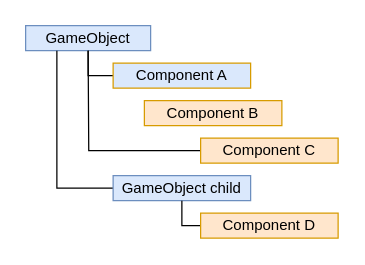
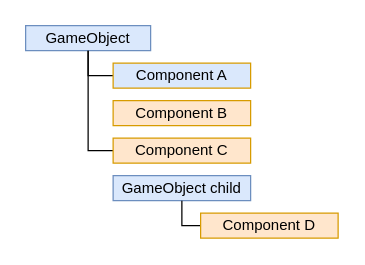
- <mxCell id="7" value="Component B" style="rounded=0;whiteSpace=wrap;html=1;fillColor=#ffe6cc;strokeColor=#d79b00;" vertex="1" parent="1"><mxGeometry x="115" y="80" width="110" height="20" as="geometry" /></mxCell>
+ <mxCell id="7" value="Component B" style="rounded=0;whiteSpace=wrap;html=1;fillColor=#ffe6cc;strokeColor=#d79b00;" vertex="1" parent="1"><mxGeometry x="90" y="80" width="110" height="20" as="geometry" /></mxCell>
- <mxCell id="3" style="edgeStyle=orthogonalEdgeStyle;rounded=0;orthogonalLoop=1;jettySize=auto;html=1;exitX=0;exitY=0.5;exitDx=0;exitDy=0;entryX=0.25;entryY=1;entryDx=0;entryDy=0;endArrow=none;endFill=0;" edge="1" parent="1" source="4" target="2"><mxGeometry relative="1" as="geometry" /></mxCell>
- <mxCell id="9" value="Component C" style="rounded=0;whiteSpace=wrap;html=1;fillColor=#ffe6cc;strokeColor=#d79b00;" vertex="1" parent="1"><mxGeometry x="160" y="110" width="110" height="20" as="geometry" /></mxCell>
+ <mxCell id="9" value="Component C" style="rounded=0;whiteSpace=wrap;html=1;fillColor=#ffe6cc;strokeColor=#d79b00;" vertex="1" parent="1"><mxGeometry x="90" y="110" width="110" height="20" as="geometry" /></mxCell>
